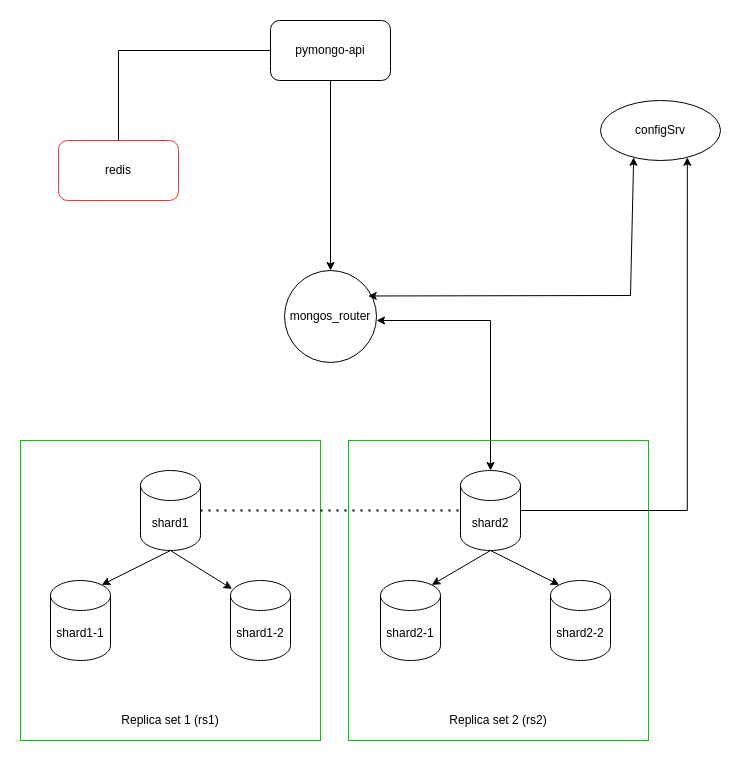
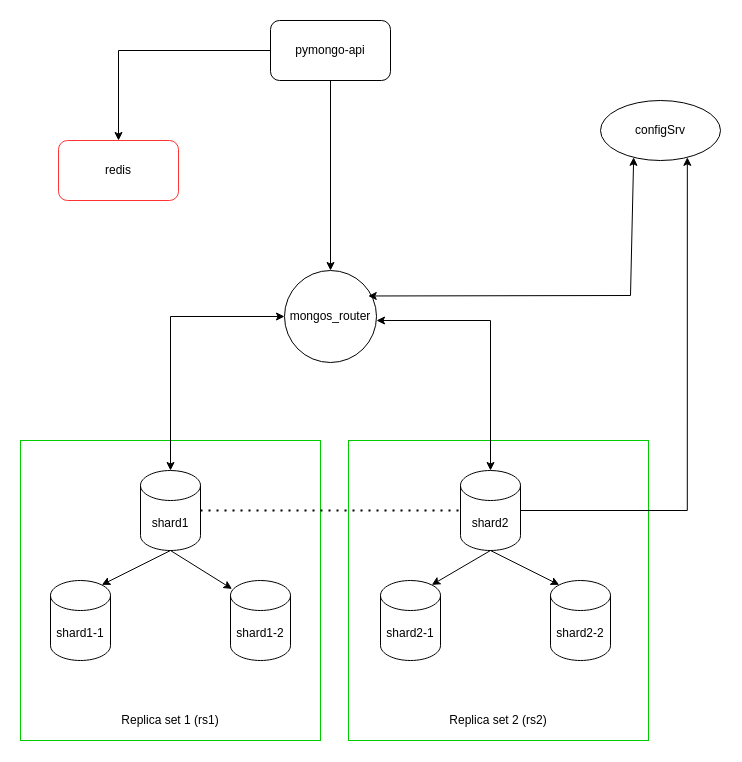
- <mxCell id="23" value="" style="endArrow=none;html=1;rounded=0;entryX=0.5;entryY=0;entryDx=0;entryDy=0;exitX=0;exitY=0.5;exitDx=0;exitDy=0;" edge="1" parent="1" source="5" target="22"><mxGeometry width="50" height="50" relative="1" as="geometry"><mxPoint x="328" y="330" as="sourcePoint" /><mxPoint x="378" y="280" as="targetPoint" /><Array as="points"><mxPoint x="118" y="50" /></Array></mxGeometry></mxCell>
+ <mxCell id="23" value="" style="endArrow=classic;html=1;rounded=0;entryX=0.5;entryY=0;entryDx=0;entryDy=0;exitX=0;exitY=0.5;exitDx=0;exitDy=0;" edge="1" parent="1" source="5" target="22"><mxGeometry width="50" height="50" relative="1" as="geometry"><mxPoint x="328" y="330" as="sourcePoint" /><mxPoint x="378" y="280" as="targetPoint" /><Array as="points"><mxPoint x="118" y="50" /></Array></mxGeometry></mxCell>
+ <mxCell id="12" value="" style="endArrow=classic;startArrow=classic;html=1;rounded=0;exitX=0.5;exitY=0;exitDx=0;exitDy=0;exitPerimeter=0;entryX=0;entryY=0.5;entryDx=0;entryDy=0;" edge="1" parent="1" source="4" target="7"><mxGeometry width="50" height="50" relative="1" as="geometry"><mxPoint x="290" y="380" as="sourcePoint" /><mxPoint x="278" y="320" as="targetPoint" /><Array as="points"><mxPoint x="170" y="316" /></Array></mxGeometry></mxCell>
